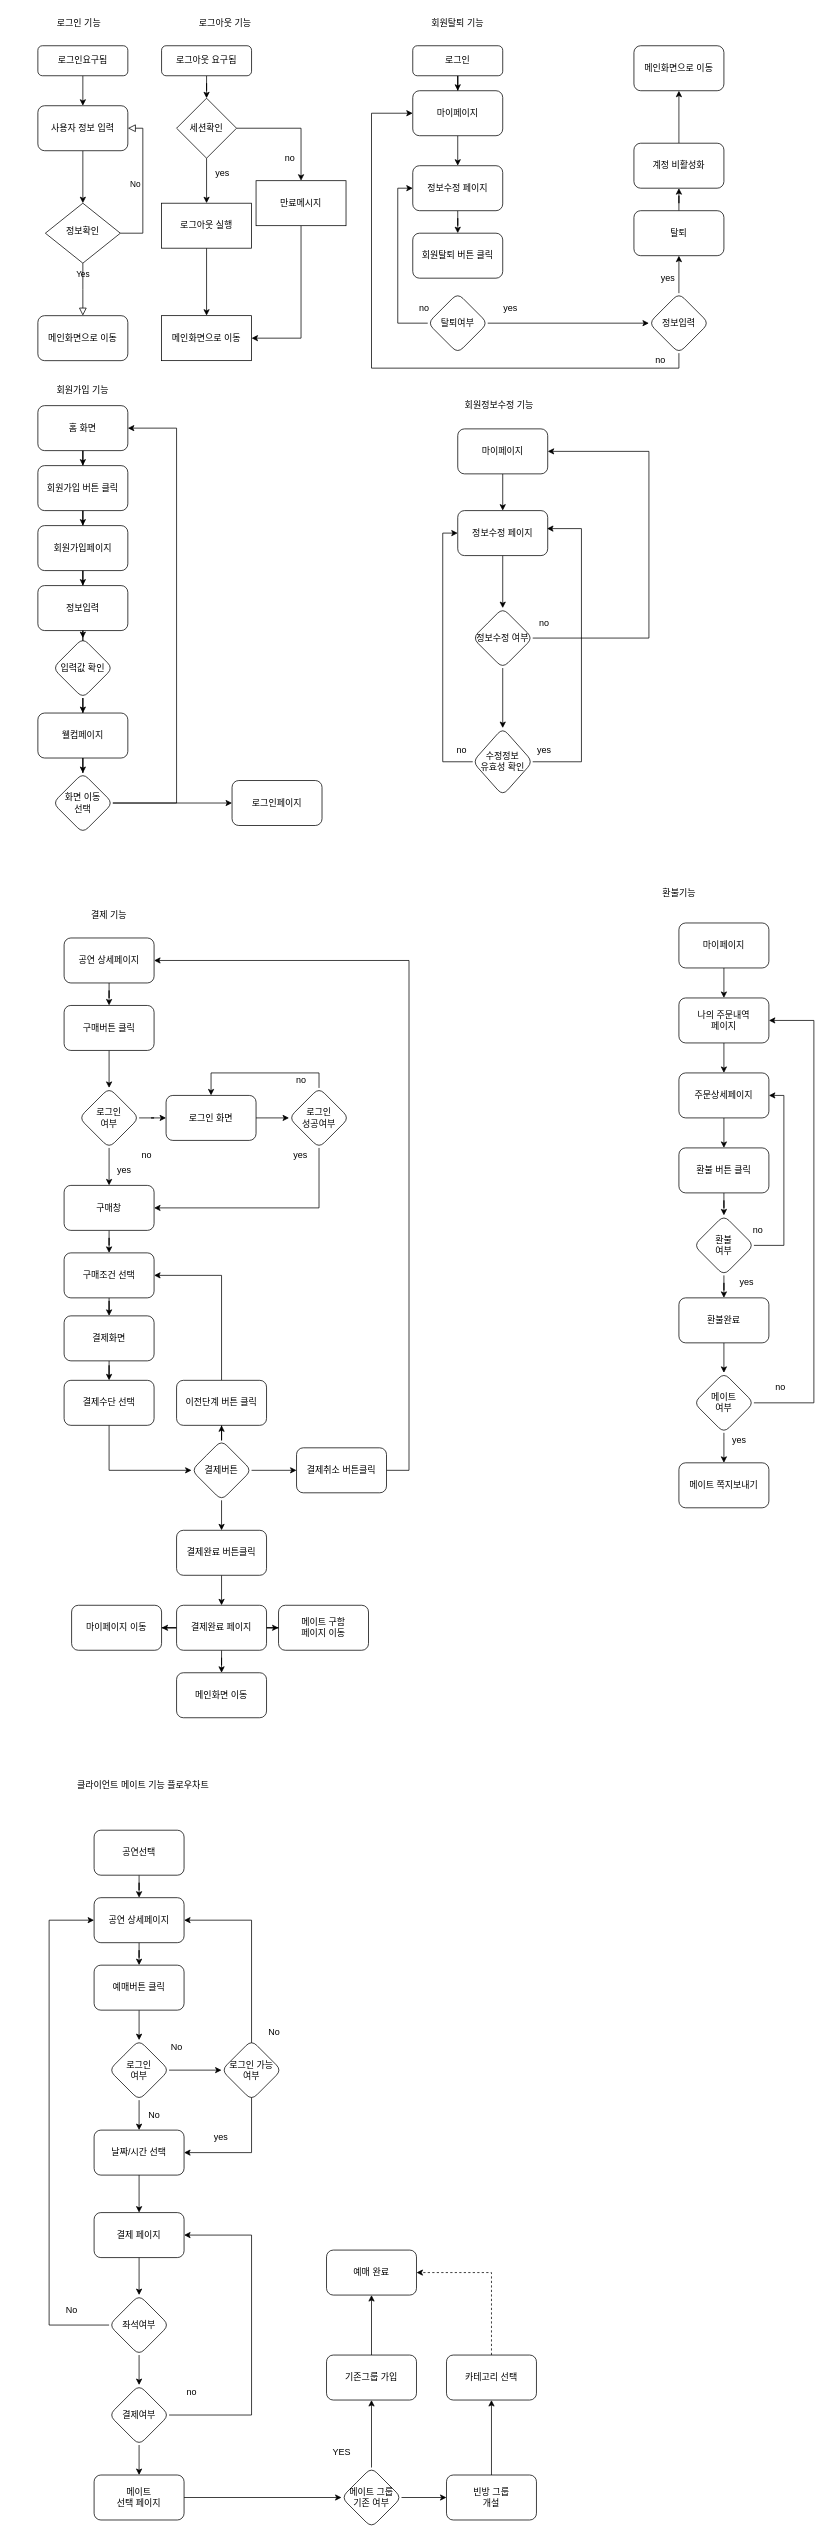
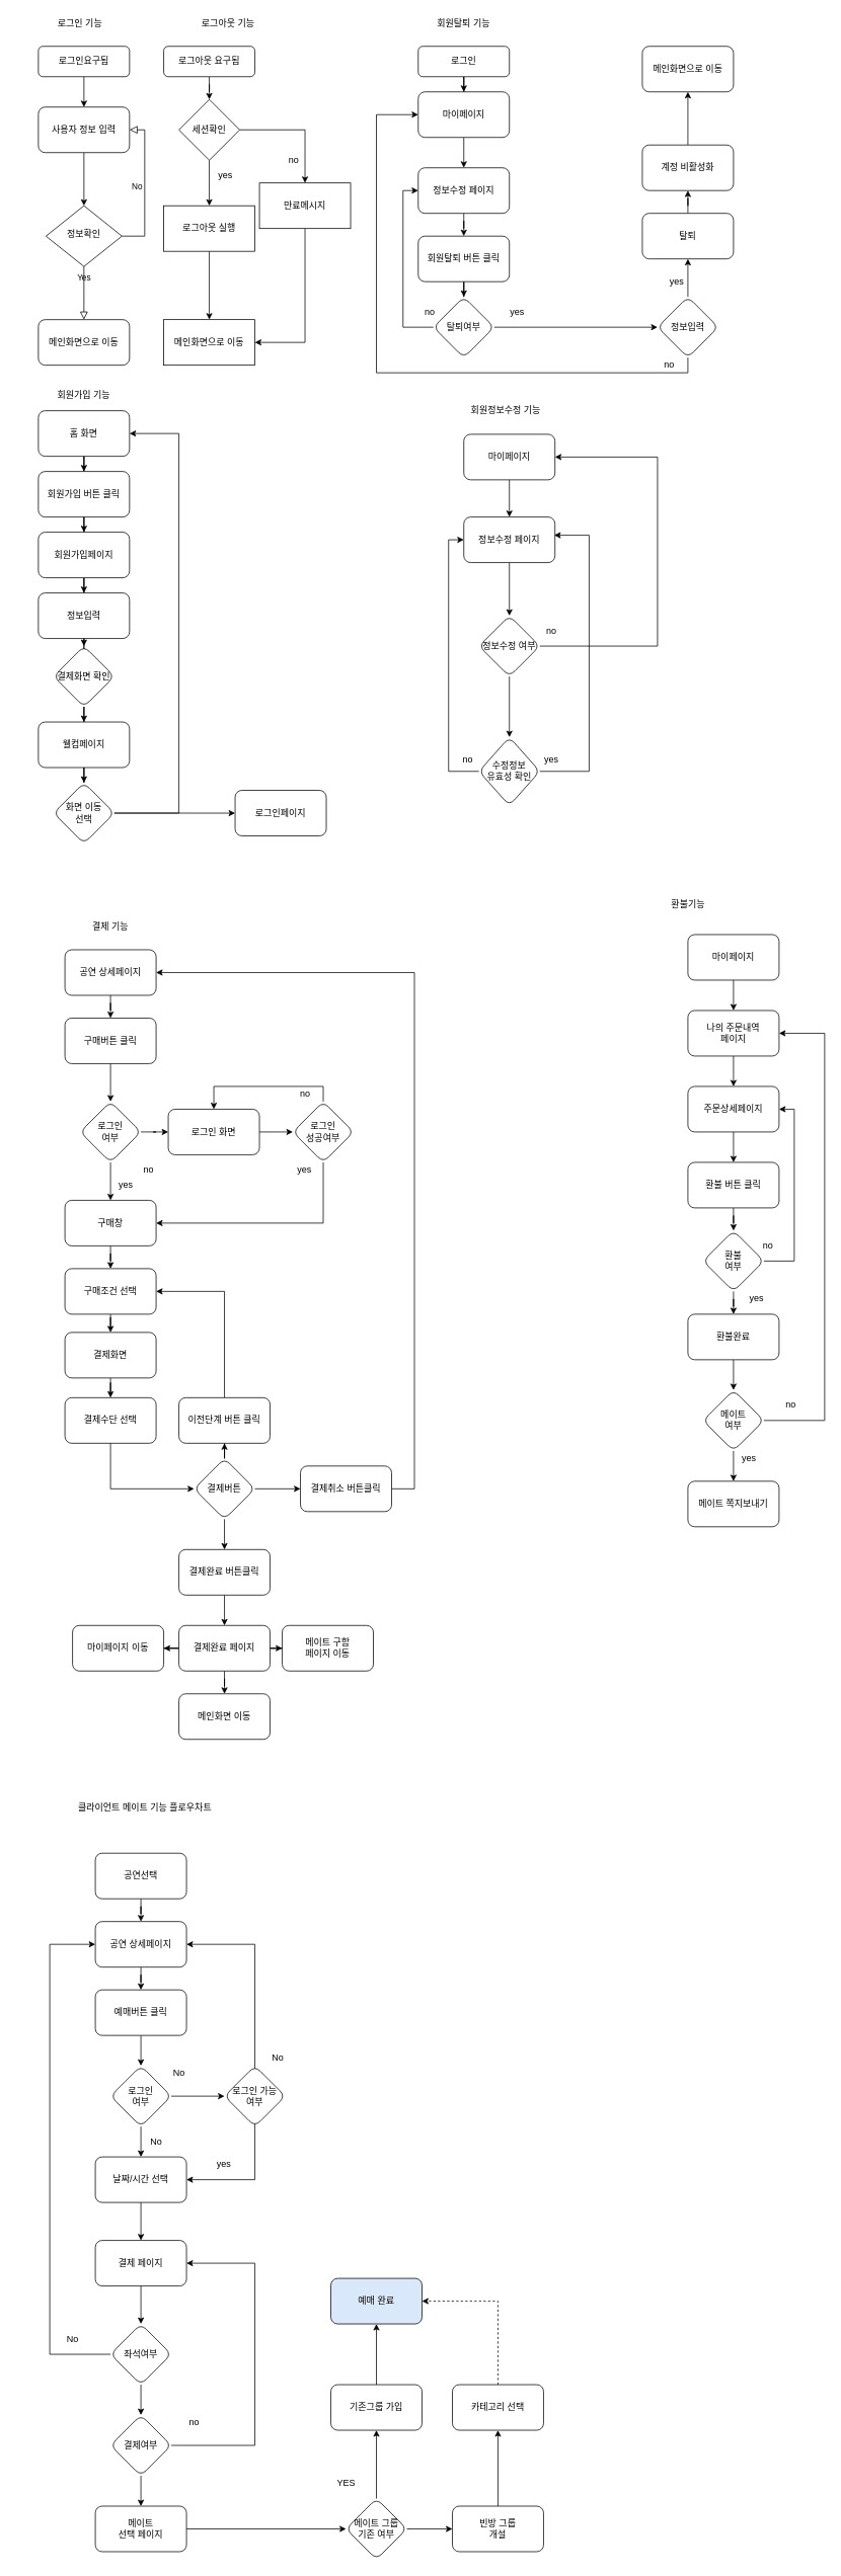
+ <mxCell id="31" value="" style="edgeStyle=orthogonalEdgeStyle;rounded=0;orthogonalLoop=1;jettySize=auto;html=1;" parent="1" source="32" target="35" edge="1"><mxGeometry relative="1" as="geometry" /></mxCell>
- <mxCell id="57" value="입력값 확인" style="rhombus;whiteSpace=wrap;html=1;rounded=1;" parent="1" vertex="1"><mxGeometry x="70" y="850" width="80" height="80" as="geometry" /></mxCell>
+ <mxCell id="57" value="결제화면 확인" style="rhombus;whiteSpace=wrap;html=1;rounded=1;" parent="1" vertex="1"><mxGeometry x="70" y="850" width="80" height="80" as="geometry" /></mxCell>
- <mxCell id="179" value="예매 완료" style="whiteSpace=wrap;html=1;rounded=1;" parent="1" vertex="1"><mxGeometry x="435" y="3000" width="120" height="60" as="geometry" /></mxCell>
+ <mxCell id="179" value="예매 완료" style="whiteSpace=wrap;html=1;rounded=1;fillColor=#dae8fc;" parent="1" vertex="1"><mxGeometry x="435" y="3000" width="120" height="60" as="geometry" /></mxCell>
